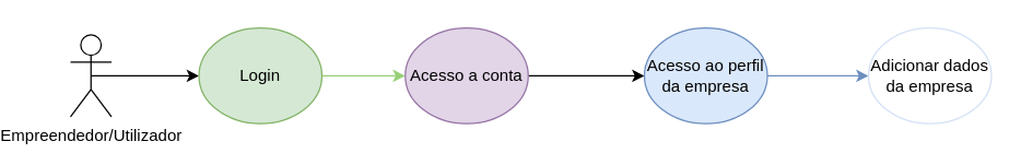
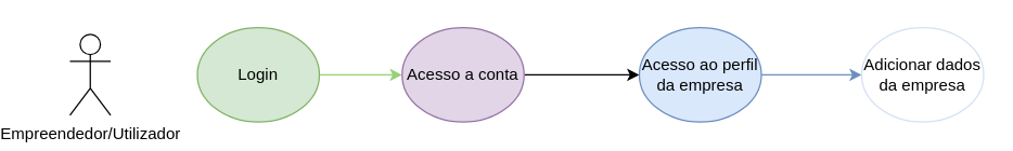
- <mxCell id="2" style="edgeStyle=orthogonalEdgeStyle;rounded=0;orthogonalLoop=1;jettySize=auto;html=1;exitX=0.5;exitY=0.5;exitDx=0;exitDy=0;exitPerimeter=0;" parent="1" source="3" target="5" edge="1"><mxGeometry relative="1" as="geometry" /></mxCell>
